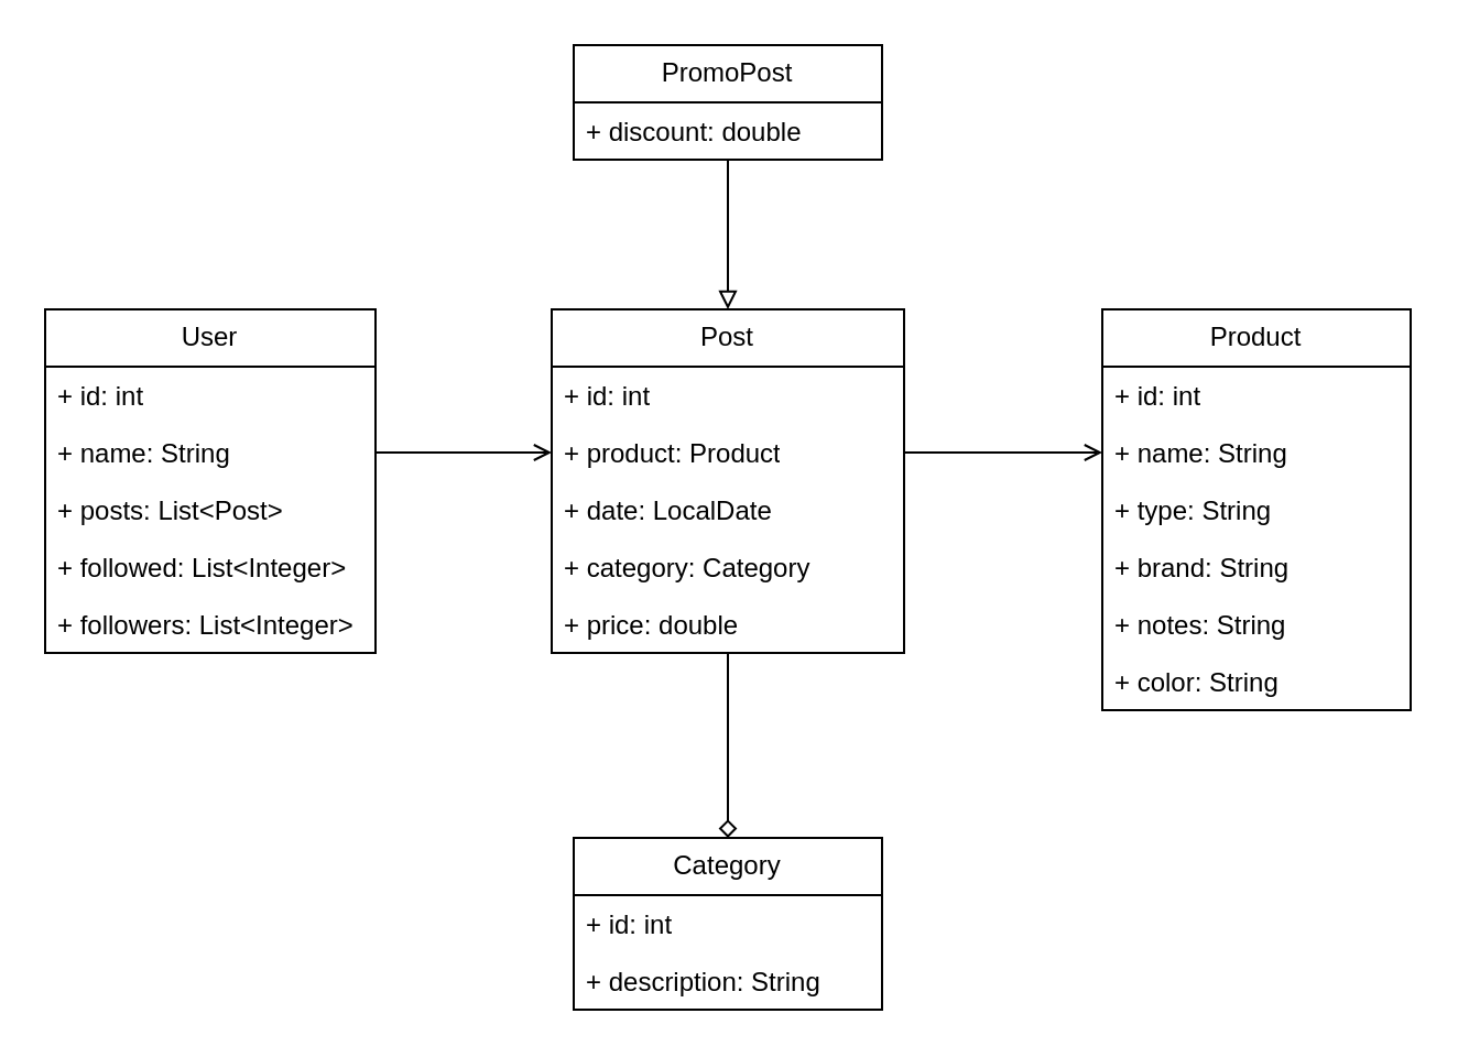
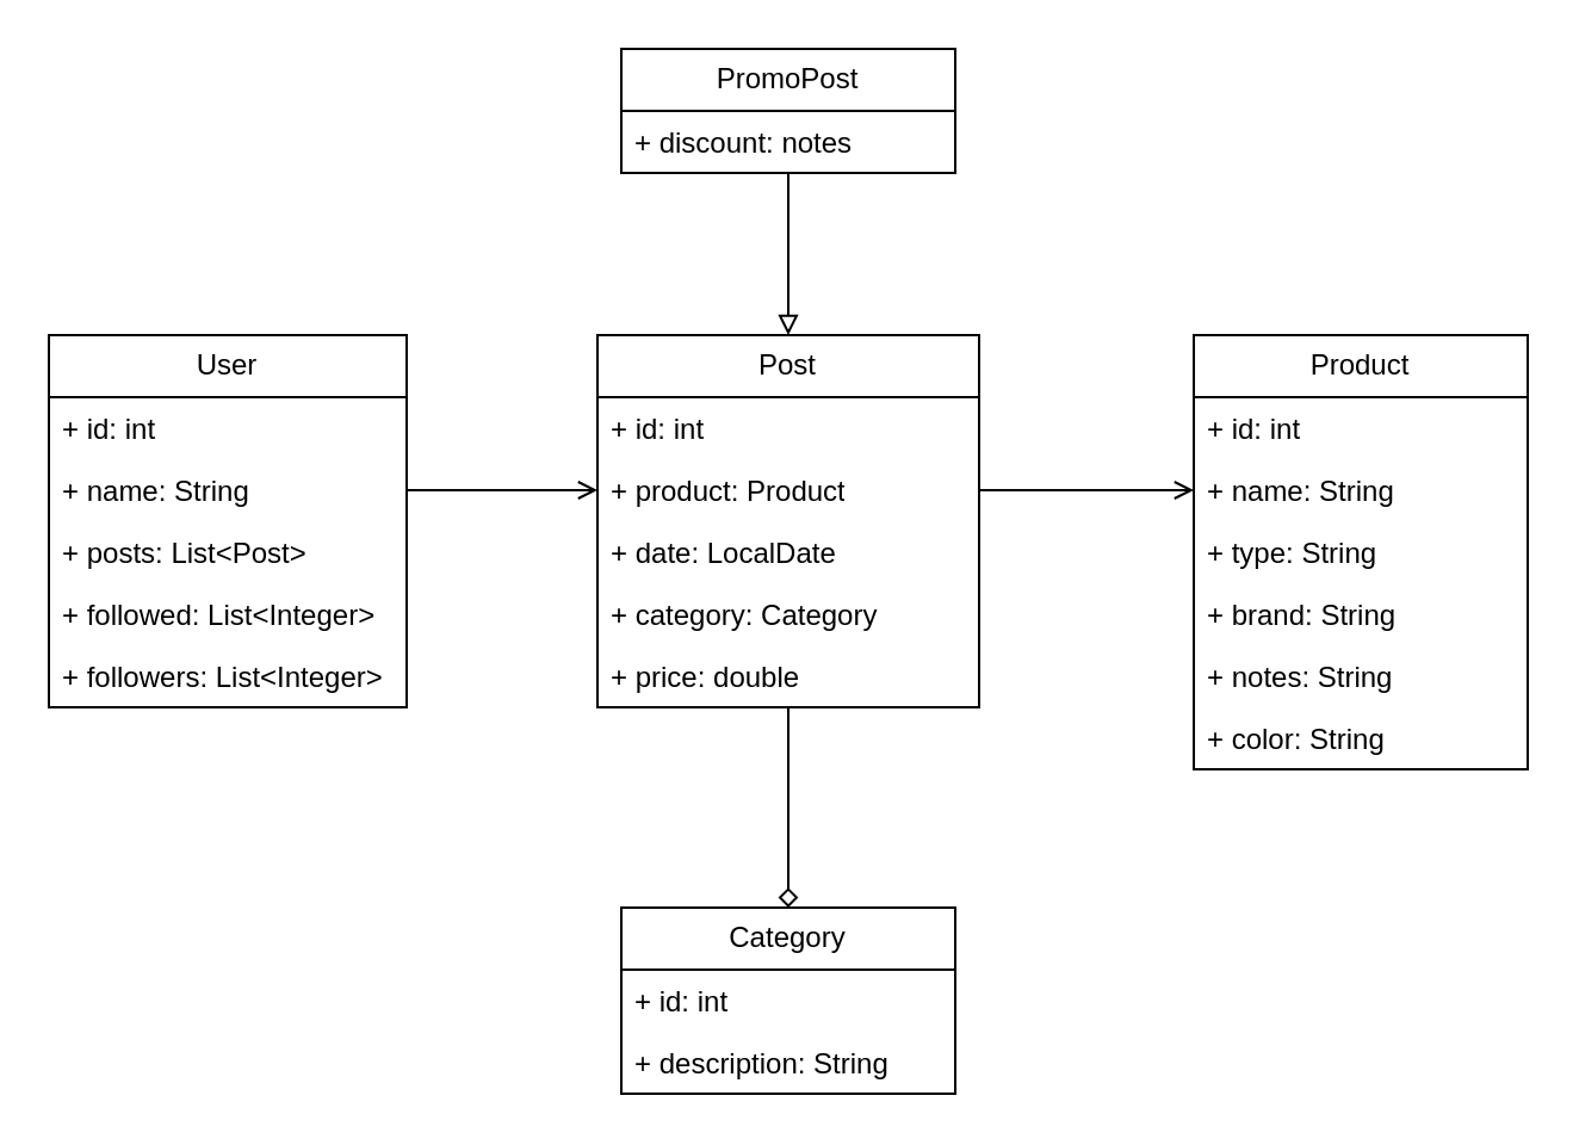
- <mxCell id="29" value="+ discount: double" style="text;strokeColor=none;fillColor=none;align=left;verticalAlign=top;spacingLeft=4;spacingRight=4;overflow=hidden;rotatable=0;points=[[0,0.5],[1,0.5]];portConstraint=eastwest;whiteSpace=wrap;html=1;" parent="28" vertex="1"><mxGeometry y="26" width="140" height="26" as="geometry" /></mxCell>
+ <mxCell id="29" value="+ discount: notes" style="text;strokeColor=none;fillColor=none;align=left;verticalAlign=top;spacingLeft=4;spacingRight=4;overflow=hidden;rotatable=0;points=[[0,0.5],[1,0.5]];portConstraint=eastwest;whiteSpace=wrap;html=1;" parent="28" vertex="1"><mxGeometry y="26" width="140" height="26" as="geometry" /></mxCell>
